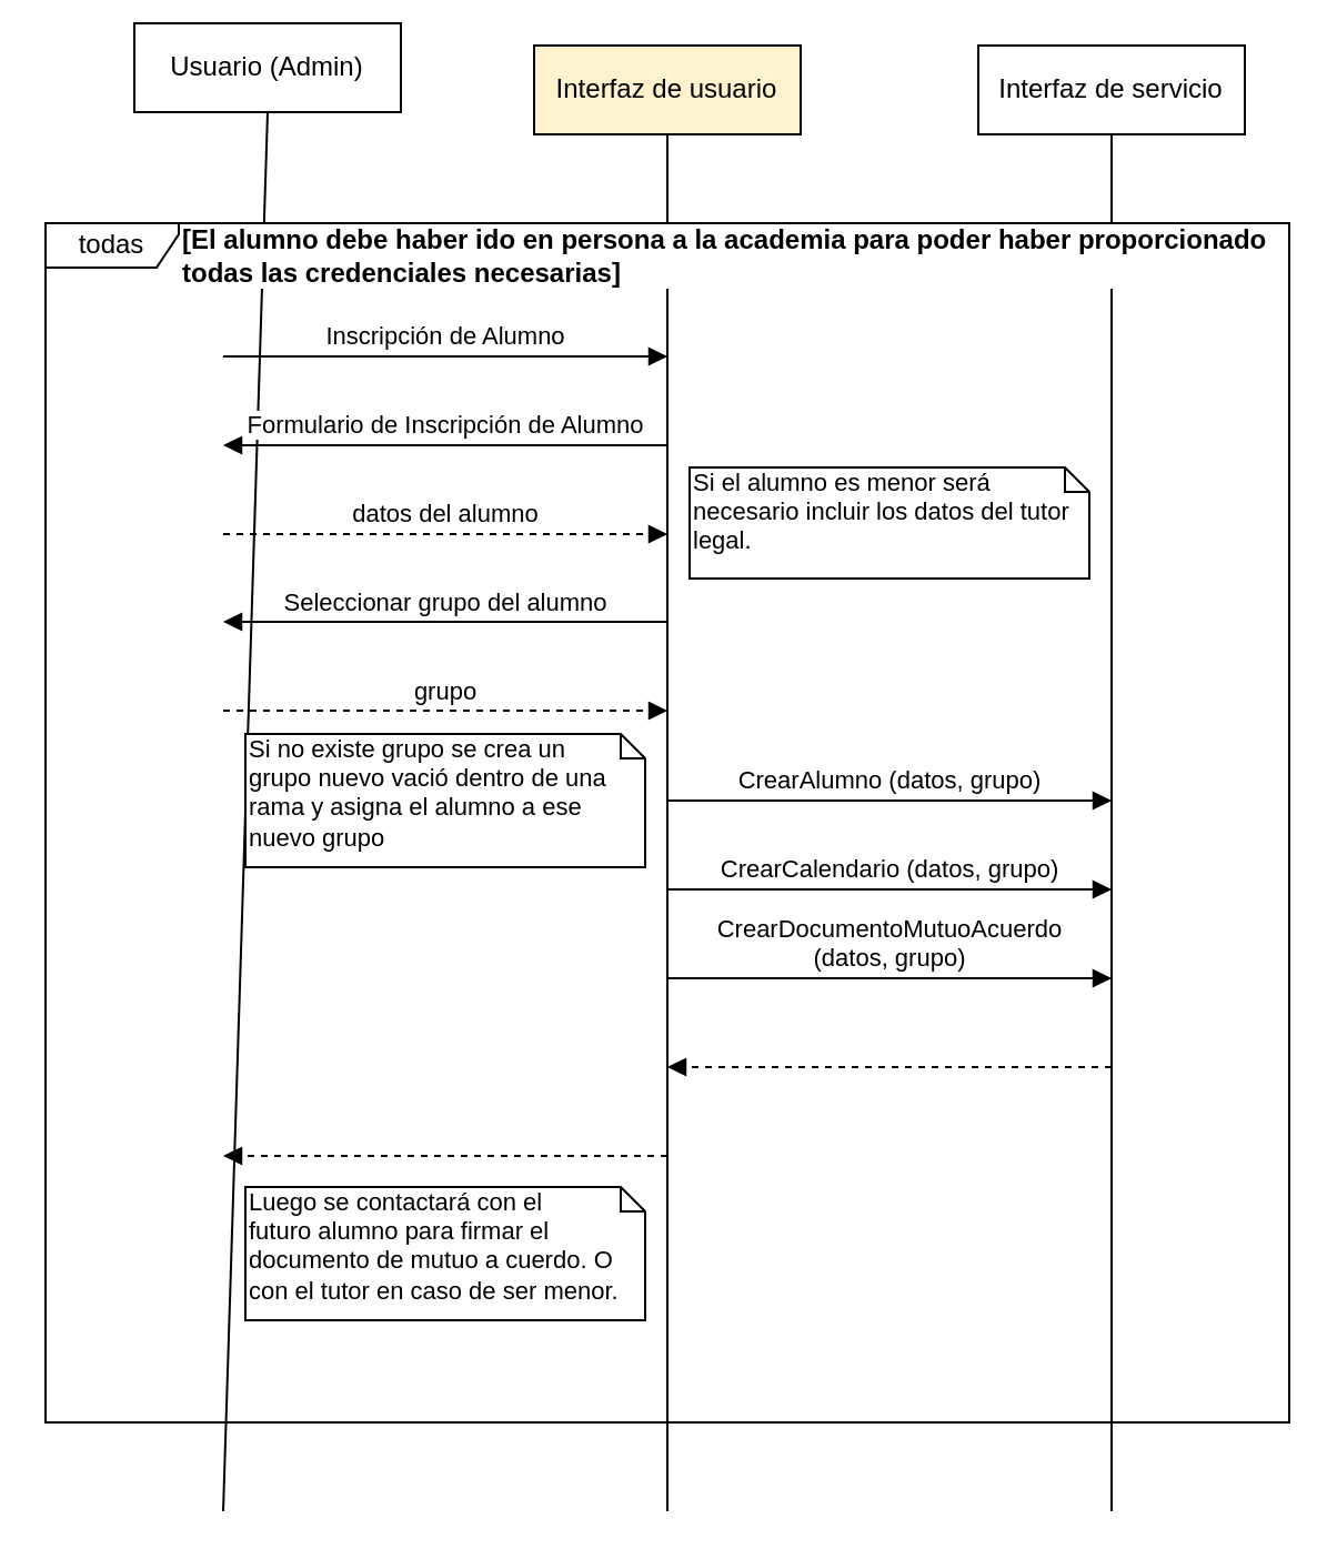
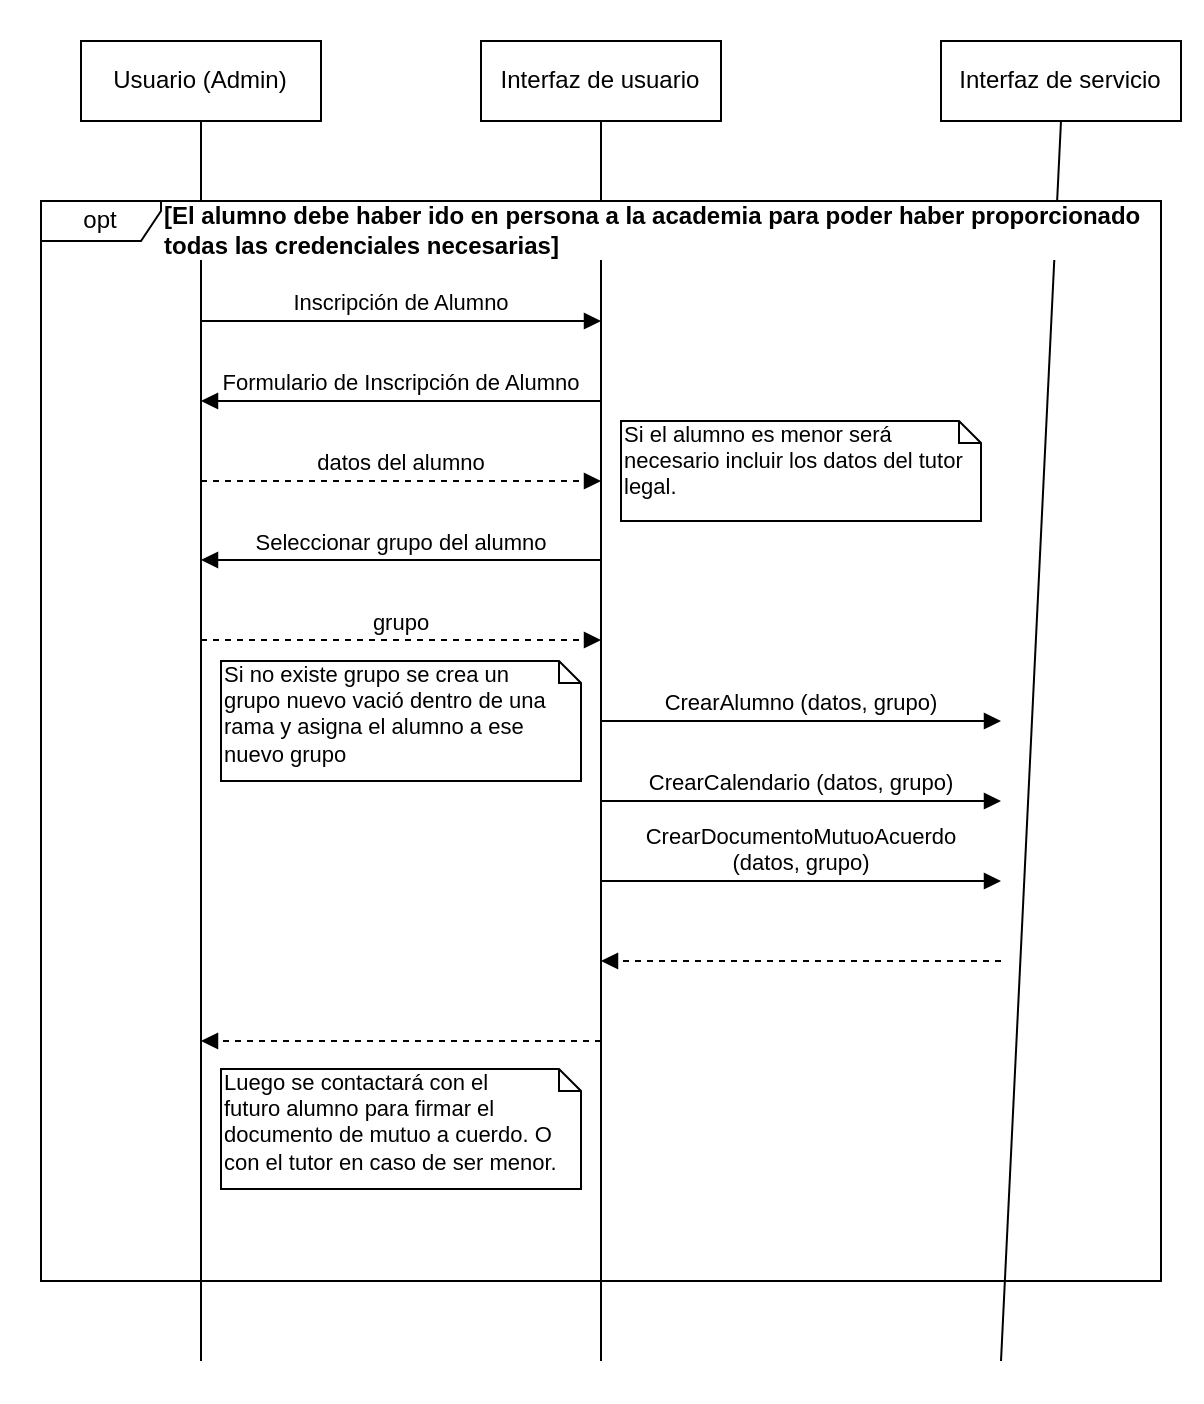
- <mxCell id="3" value="Usuario (Admin)" style="rounded=0;whiteSpace=wrap;html=1;" parent="1" vertex="1"><mxGeometry x="60" y="10" width="120" height="40" as="geometry" /></mxCell>
+ <mxCell id="3" value="Usuario (Admin)" style="rounded=0;whiteSpace=wrap;html=1;" parent="1" vertex="1"><mxGeometry x="40" y="20" width="120" height="40" as="geometry" /></mxCell>
- <mxCell id="4" value="Interfaz de usuario" style="rounded=0;whiteSpace=wrap;html=1;fillColor=#fff2cc;" parent="1" vertex="1"><mxGeometry x="240" y="20" width="120" height="40" as="geometry" /></mxCell>
+ <mxCell id="4" value="Interfaz de usuario" style="rounded=0;whiteSpace=wrap;html=1;" parent="1" vertex="1"><mxGeometry x="240" y="20" width="120" height="40" as="geometry" /></mxCell>
- <mxCell id="6" value="Interfaz de servicio" style="rounded=0;whiteSpace=wrap;html=1;" parent="1" vertex="1"><mxGeometry x="440" y="20" width="120" height="40" as="geometry" /></mxCell>
+ <mxCell id="6" value="Interfaz de servicio" style="rounded=0;whiteSpace=wrap;html=1;" parent="1" vertex="1"><mxGeometry x="470" y="20" width="120" height="40" as="geometry" /></mxCell>
- <mxCell id="2" value="todas" style="shape=umlFrame;whiteSpace=wrap;html=1;width=60;height=20;fillColor=#ffffff;" parent="1" vertex="1"><mxGeometry x="20" y="100" width="560" height="540" as="geometry" /></mxCell>
+ <mxCell id="2" value="opt" style="shape=umlFrame;whiteSpace=wrap;html=1;width=60;height=20;fillColor=#ffffff;" parent="1" vertex="1"><mxGeometry x="20" y="100" width="560" height="540" as="geometry" /></mxCell>
